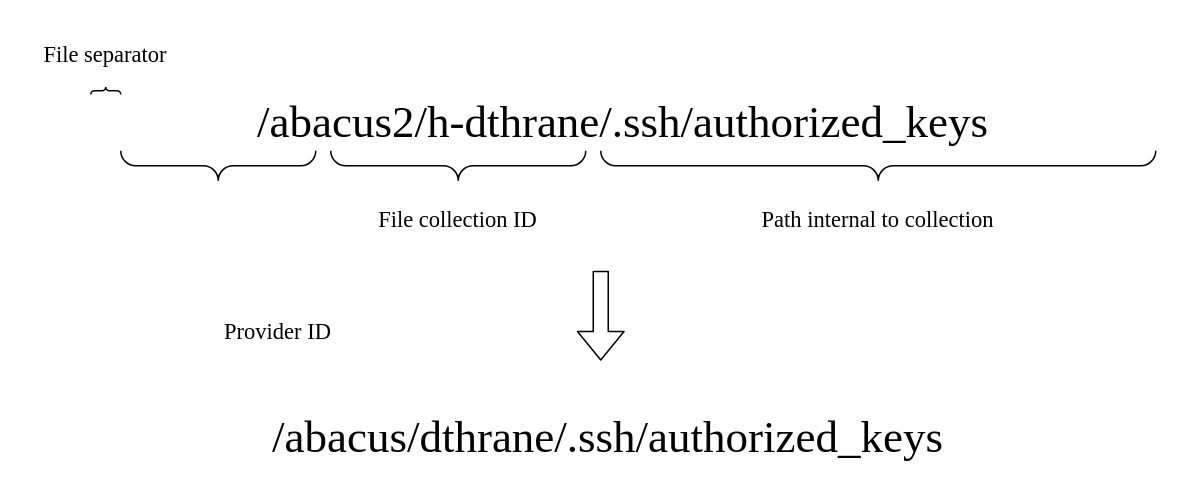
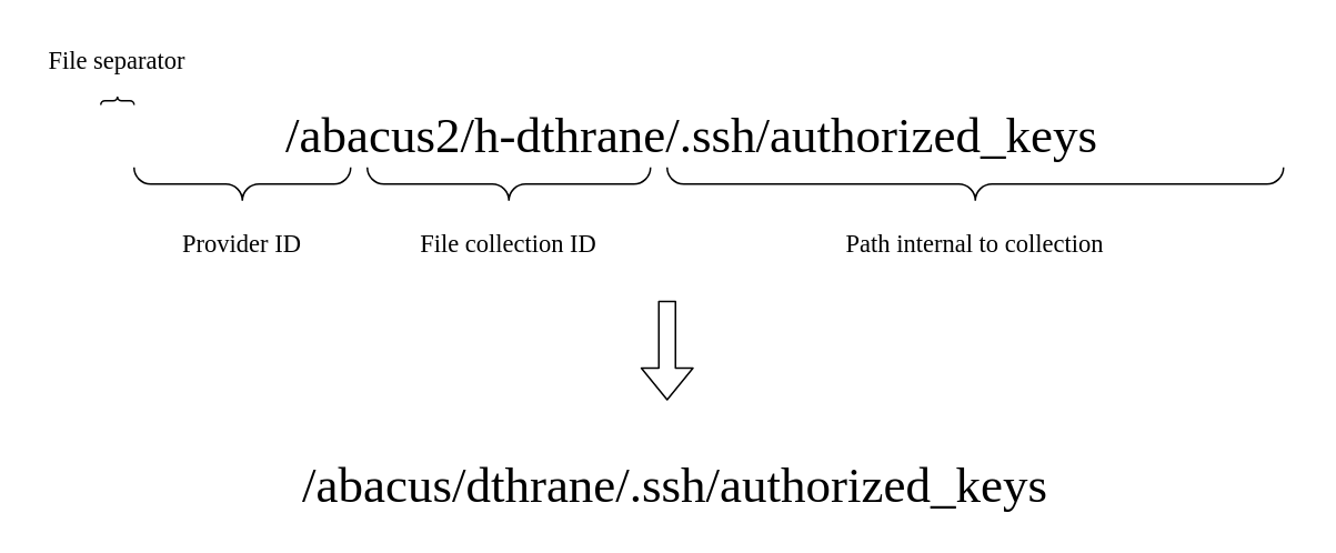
- <mxCell id="8" value="Provider ID" style="text;html=1;strokeColor=none;fillColor=none;align=center;verticalAlign=middle;whiteSpace=wrap;rounded=0;fontFamily=IBM Plex Sans;fontSource=https%3A%2F%2Ffonts.googleapis.com%2Fcss%3Ffamily%3DIBM%2BPlex%2BSans;fontSize=15;" vertex="1" parent="1"><mxGeometry x="120" y="205" width="130" height="30" as="geometry" /></mxCell>
+ <mxCell id="8" value="Provider ID" style="text;html=1;strokeColor=none;fillColor=none;align=center;verticalAlign=middle;whiteSpace=wrap;rounded=0;fontFamily=IBM Plex Sans;fontSource=https%3A%2F%2Ffonts.googleapis.com%2Fcss%3Ffamily%3DIBM%2BPlex%2BSans;fontSize=15;" vertex="1" parent="1"><mxGeometry x="80" y="130" width="130" height="30" as="geometry" /></mxCell>
